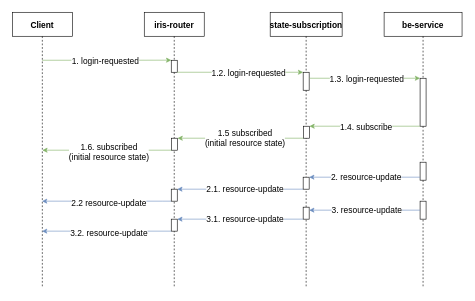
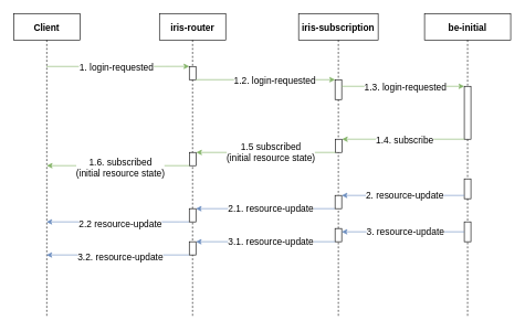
- <mxCell id="13" value="state-subscription" style="shape=umlLifeline;perimeter=lifelinePerimeter;container=1;collapsible=0;recursiveResize=0;rounded=0;shadow=0;strokeWidth=1;fontSize=14;fontStyle=1" parent="1" vertex="1"><mxGeometry x="450" y="20" width="120" height="460" as="geometry" /></mxCell>
+ <mxCell id="13" value="iris-subscription" style="shape=umlLifeline;perimeter=lifelinePerimeter;container=1;collapsible=0;recursiveResize=0;rounded=0;shadow=0;strokeWidth=1;fontSize=14;fontStyle=1" parent="1" vertex="1"><mxGeometry x="450" y="20" width="120" height="460" as="geometry" /></mxCell>
- <mxCell id="17" value="be-service" style="shape=umlLifeline;perimeter=lifelinePerimeter;container=1;collapsible=0;recursiveResize=0;rounded=0;shadow=0;strokeWidth=1;fontSize=14;fontStyle=1" parent="1" vertex="1"><mxGeometry x="640" y="20" width="130" height="460" as="geometry" /></mxCell>
+ <mxCell id="17" value="be-initial" style="shape=umlLifeline;perimeter=lifelinePerimeter;container=1;collapsible=0;recursiveResize=0;rounded=0;shadow=0;strokeWidth=1;fontSize=14;fontStyle=1" parent="1" vertex="1"><mxGeometry x="640" y="20" width="130" height="460" as="geometry" /></mxCell>
